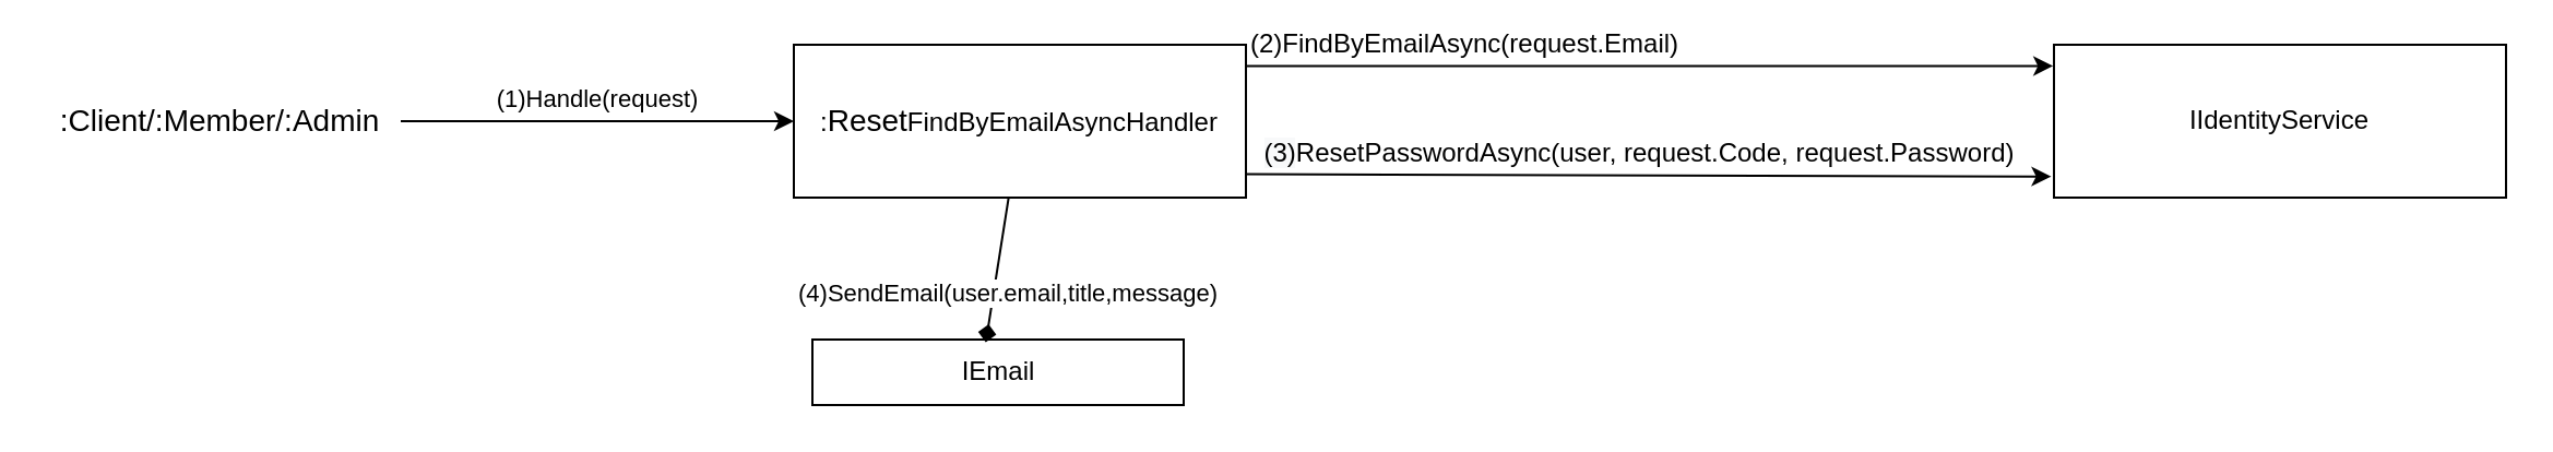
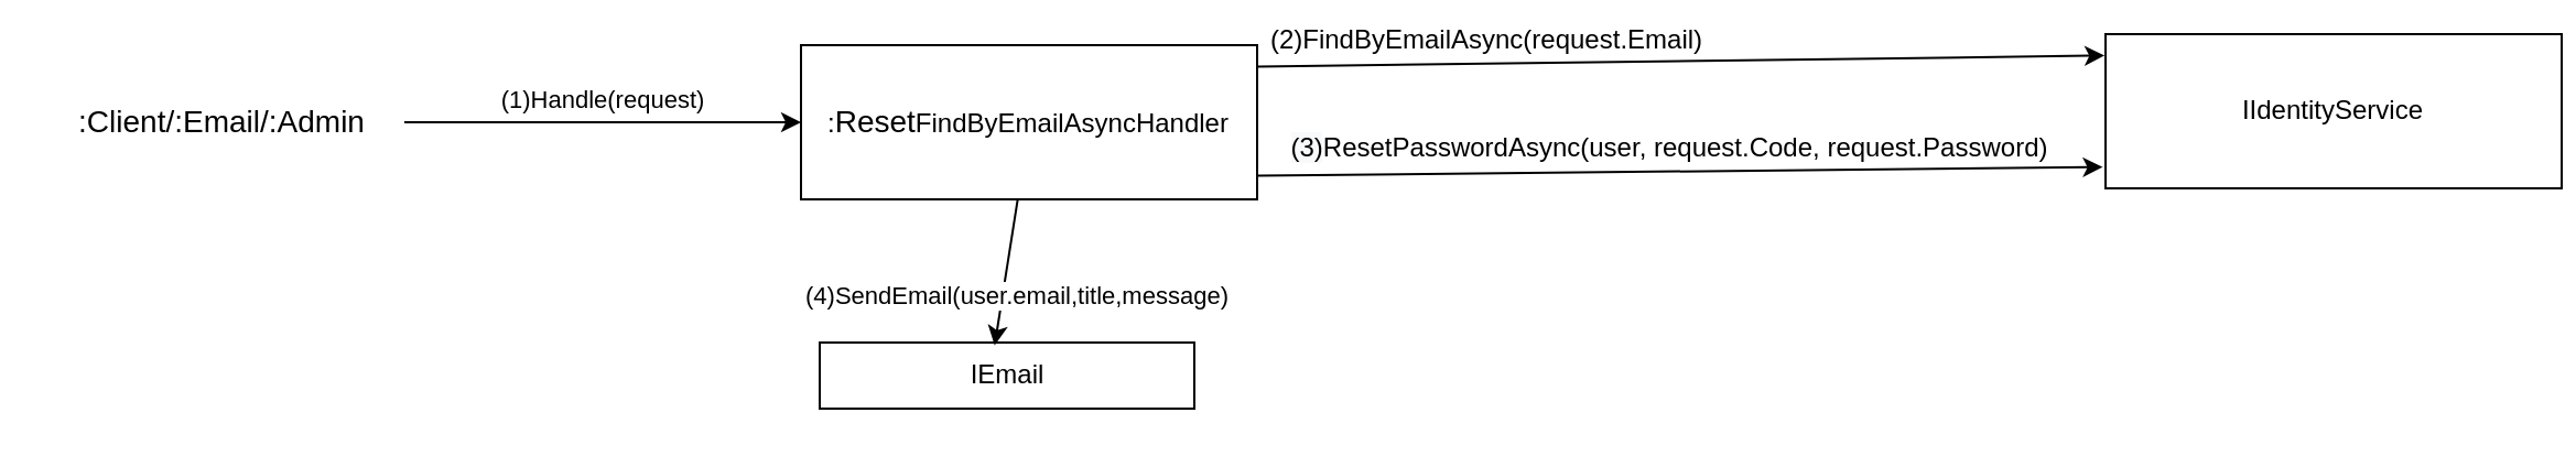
- <mxCell id="4" value=":Client/:Member/:Admin" style="text;html=1;align=center;verticalAlign=middle;resizable=0;points=[];autosize=1;fontSize=14;" parent="1" vertex="1"><mxGeometry x="20" y="45" width="160" height="20" as="geometry" /></mxCell>
+ <mxCell id="4" value=":Client/:Email/:Admin" style="text;html=1;align=center;verticalAlign=middle;resizable=0;points=[];autosize=1;fontSize=14;" parent="1" vertex="1"><mxGeometry x="20" y="45" width="160" height="20" as="geometry" /></mxCell>
- <mxCell id="7" value="IIdentityService" style="rounded=0;whiteSpace=wrap;html=1;" parent="1" vertex="1"><mxGeometry x="940" y="20" width="207" height="70" as="geometry" /></mxCell>
+ <mxCell id="7" value="IIdentityService" style="rounded=0;whiteSpace=wrap;html=1;" parent="1" vertex="1"><mxGeometry x="955" y="15" width="207" height="70" as="geometry" /></mxCell>
- <mxCell id="9" value="(4)SendEmail(user.email,title,message)" style="endArrow=diamond;html=1;entryX=0.467;entryY=0.043;entryDx=0;entryDy=0;exitX=0.475;exitY=1.003;exitDx=0;exitDy=0;exitPerimeter=0;entryPerimeter=0;" parent="1" source="2" target="5" edge="1"><mxGeometry x="0.286" y="6" width="50" height="50" relative="1" as="geometry"><mxPoint x="560" y="170" as="sourcePoint" /><mxPoint x="250.055" y="240" as="targetPoint" /><Array as="points" /><mxPoint as="offset" /></mxGeometry></mxCell>
+ <mxCell id="9" value="(4)SendEmail(user.email,title,message)" style="endArrow=classic;html=1;entryX=0.467;entryY=0.043;entryDx=0;entryDy=0;exitX=0.475;exitY=1.003;exitDx=0;exitDy=0;exitPerimeter=0;entryPerimeter=0;" parent="1" source="2" target="5" edge="1"><mxGeometry x="0.286" y="6" width="50" height="50" relative="1" as="geometry"><mxPoint x="560" y="170" as="sourcePoint" /><mxPoint x="250.055" y="240" as="targetPoint" /><Array as="points" /><mxPoint as="offset" /></mxGeometry></mxCell>
